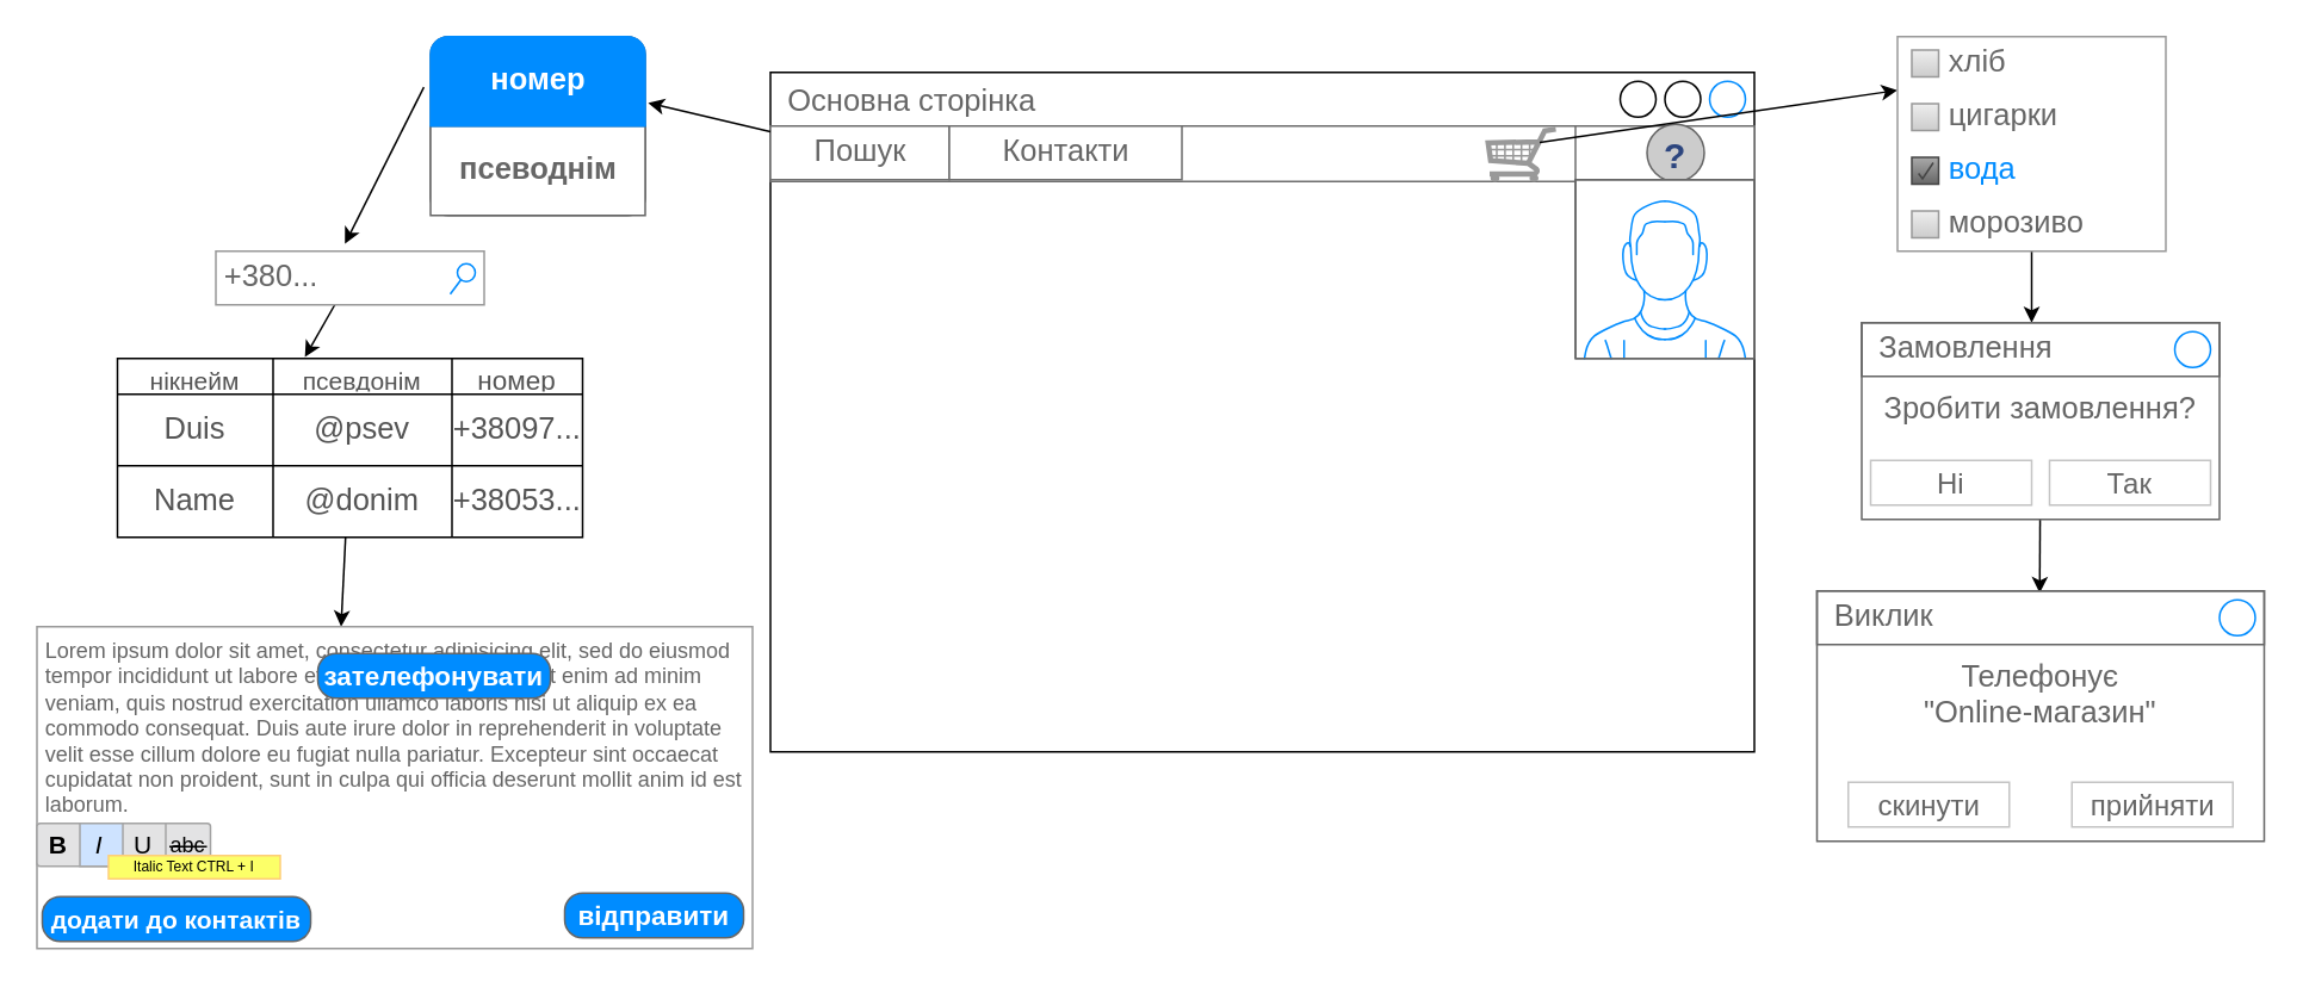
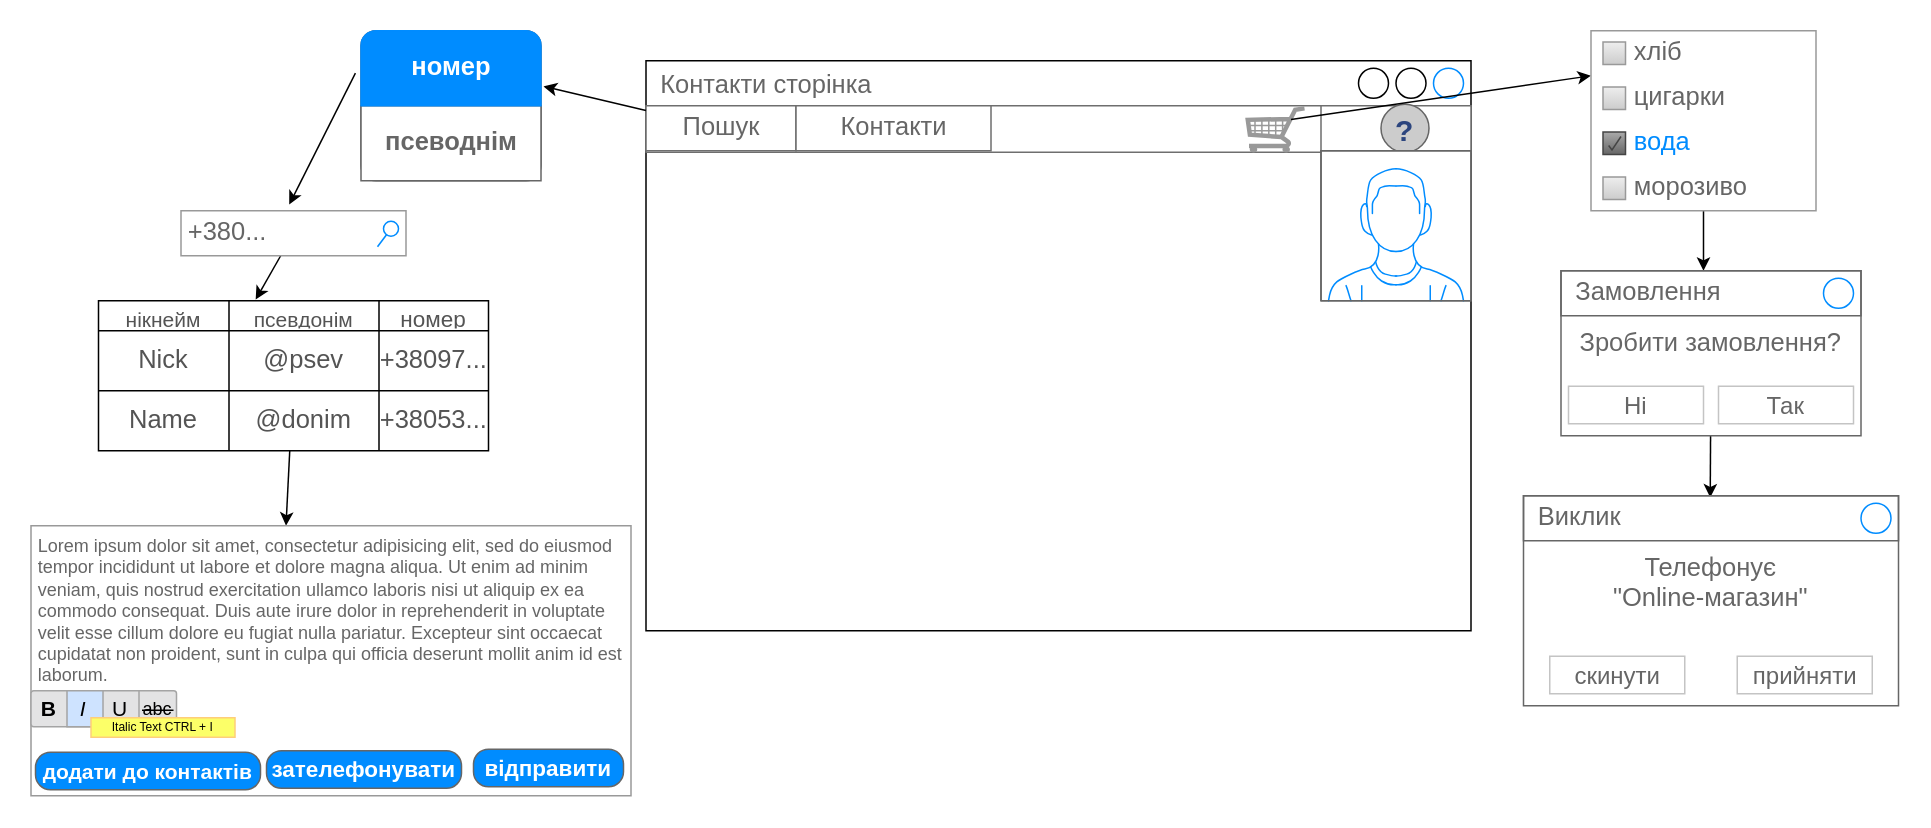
- <mxCell id="2" value="Основна сторінка" style="strokeWidth=1;shadow=0;dashed=0;align=center;html=1;shape=mxgraph.mockup.containers.window;align=left;verticalAlign=top;spacingLeft=8;strokeColor2=#008cff;strokeColor3=#c4c4c4;fontColor=#666666;mainText=;fontSize=17;labelBackgroundColor=none;" parent="1" vertex="1"><mxGeometry x="430" y="40" width="550" height="380" as="geometry" /></mxCell>
+ <mxCell id="2" value="Контакти сторінка" style="strokeWidth=1;shadow=0;dashed=0;align=center;html=1;shape=mxgraph.mockup.containers.window;align=left;verticalAlign=top;spacingLeft=8;strokeColor2=#008cff;strokeColor3=#c4c4c4;fontColor=#666666;mainText=;fontSize=17;labelBackgroundColor=none;" parent="1" vertex="1"><mxGeometry x="430" y="40" width="550" height="380" as="geometry" /></mxCell>
- <mxCell id="23" value="Duis" style="shape=partialRectangle;html=1;whiteSpace=wrap;connectable=0;fillColor=none;top=0;left=0;bottom=0;right=0;overflow=hidden;strokeColor=none;fontSize=17;fontColor=#545454;perimeterSpacing=15;opacity=0;" parent="22" vertex="1"><mxGeometry width="87" height="40" as="geometry"><mxRectangle width="87" height="40" as="alternateBounds" /></mxGeometry></mxCell>
+ <mxCell id="23" value="Nick" style="shape=partialRectangle;html=1;whiteSpace=wrap;connectable=0;fillColor=none;top=0;left=0;bottom=0;right=0;overflow=hidden;strokeColor=none;fontSize=17;fontColor=#545454;perimeterSpacing=15;opacity=0;" parent="22" vertex="1"><mxGeometry width="87" height="40" as="geometry"><mxRectangle width="87" height="40" as="alternateBounds" /></mxGeometry></mxCell>
- <mxCell id="33" value="&lt;font style=&quot;font-size: 15px;&quot;&gt;зателефонувати&lt;/font&gt;" style="strokeWidth=1;shadow=0;dashed=0;align=center;html=1;shape=mxgraph.mockup.buttons.button;strokeColor=#666666;fontColor=#ffffff;mainText=;buttonStyle=round;fontSize=17;fontStyle=1;fillColor=#008cff;whiteSpace=wrap;" parent="1" vertex="1"><mxGeometry x="177" y="365" width="130" height="25" as="geometry" /></mxCell>
+ <mxCell id="33" value="&lt;font style=&quot;font-size: 15px;&quot;&gt;зателефонувати&lt;/font&gt;" style="strokeWidth=1;shadow=0;dashed=0;align=center;html=1;shape=mxgraph.mockup.buttons.button;strokeColor=#666666;fontColor=#ffffff;mainText=;buttonStyle=round;fontSize=17;fontStyle=1;fillColor=#008cff;whiteSpace=wrap;" parent="1" vertex="1"><mxGeometry x="177" y="500" width="130" height="25" as="geometry" /></mxCell>
